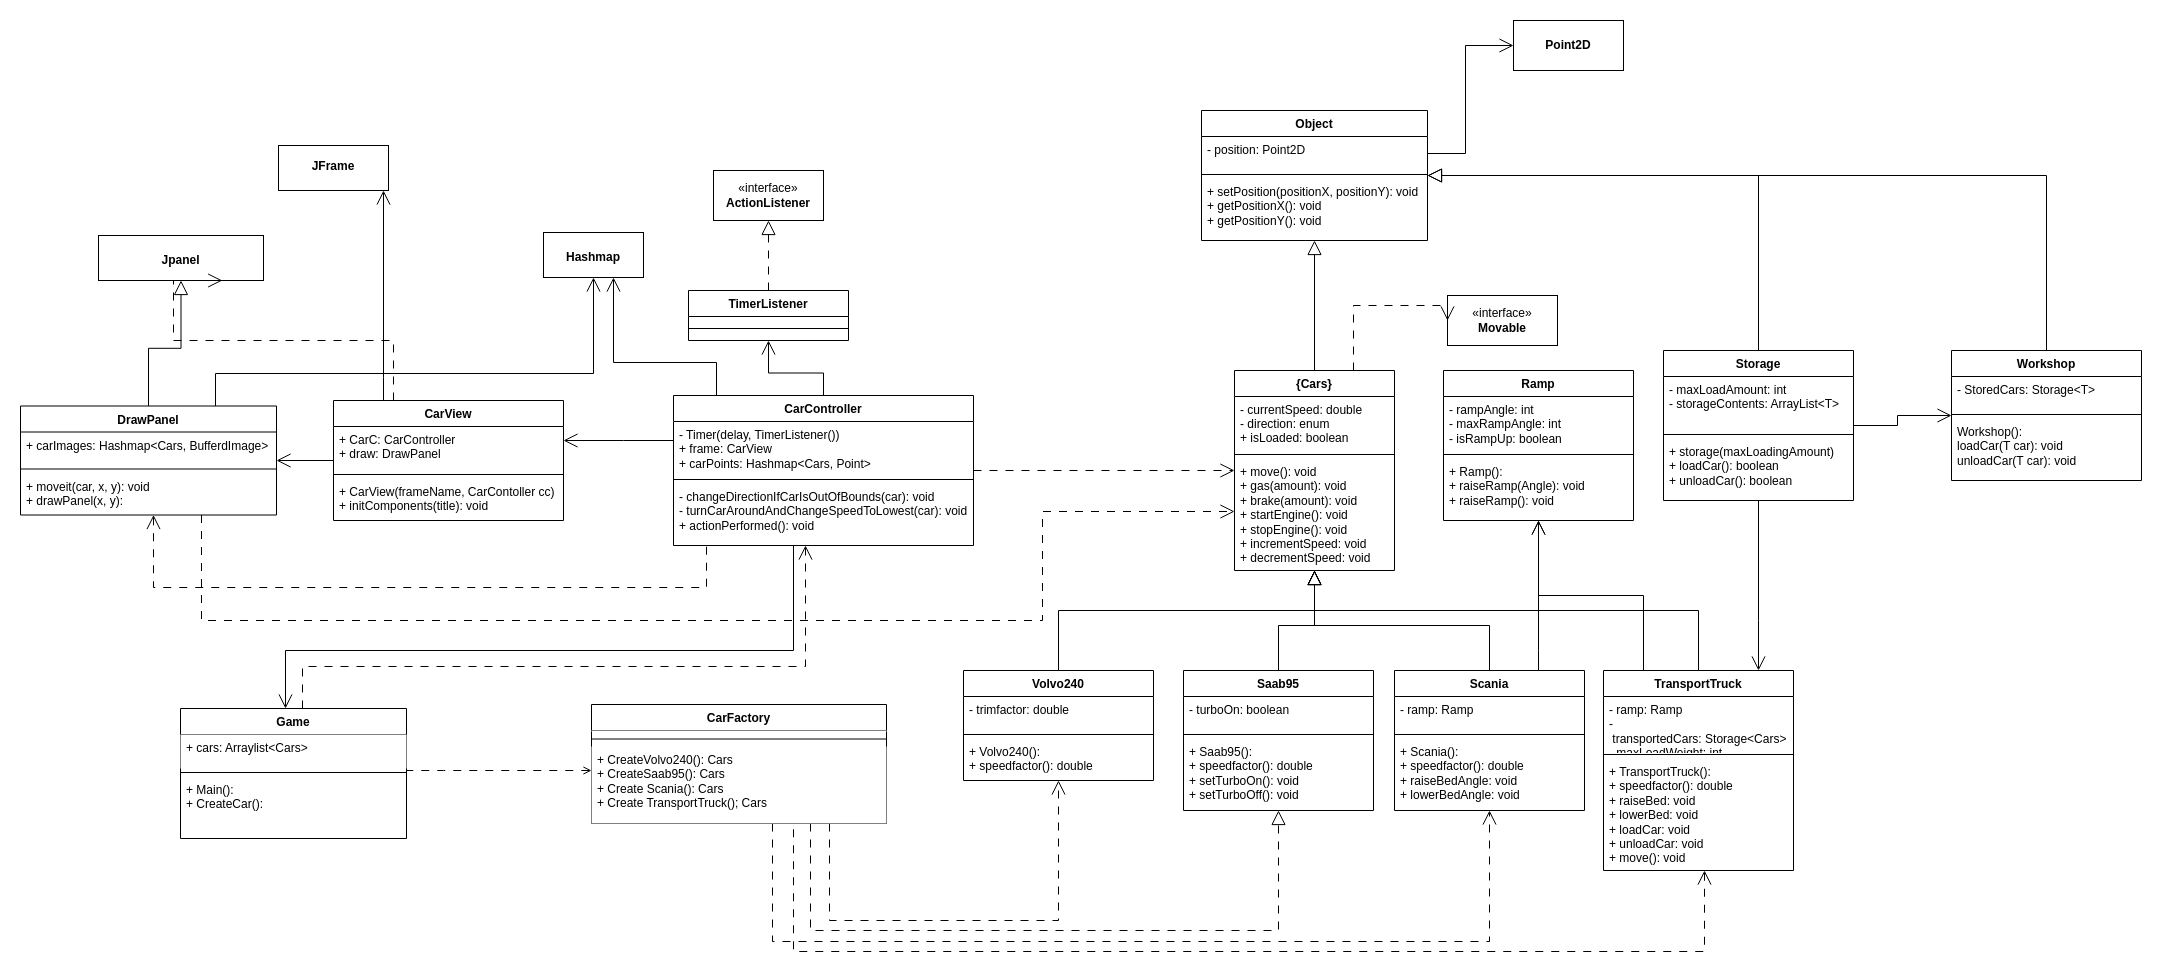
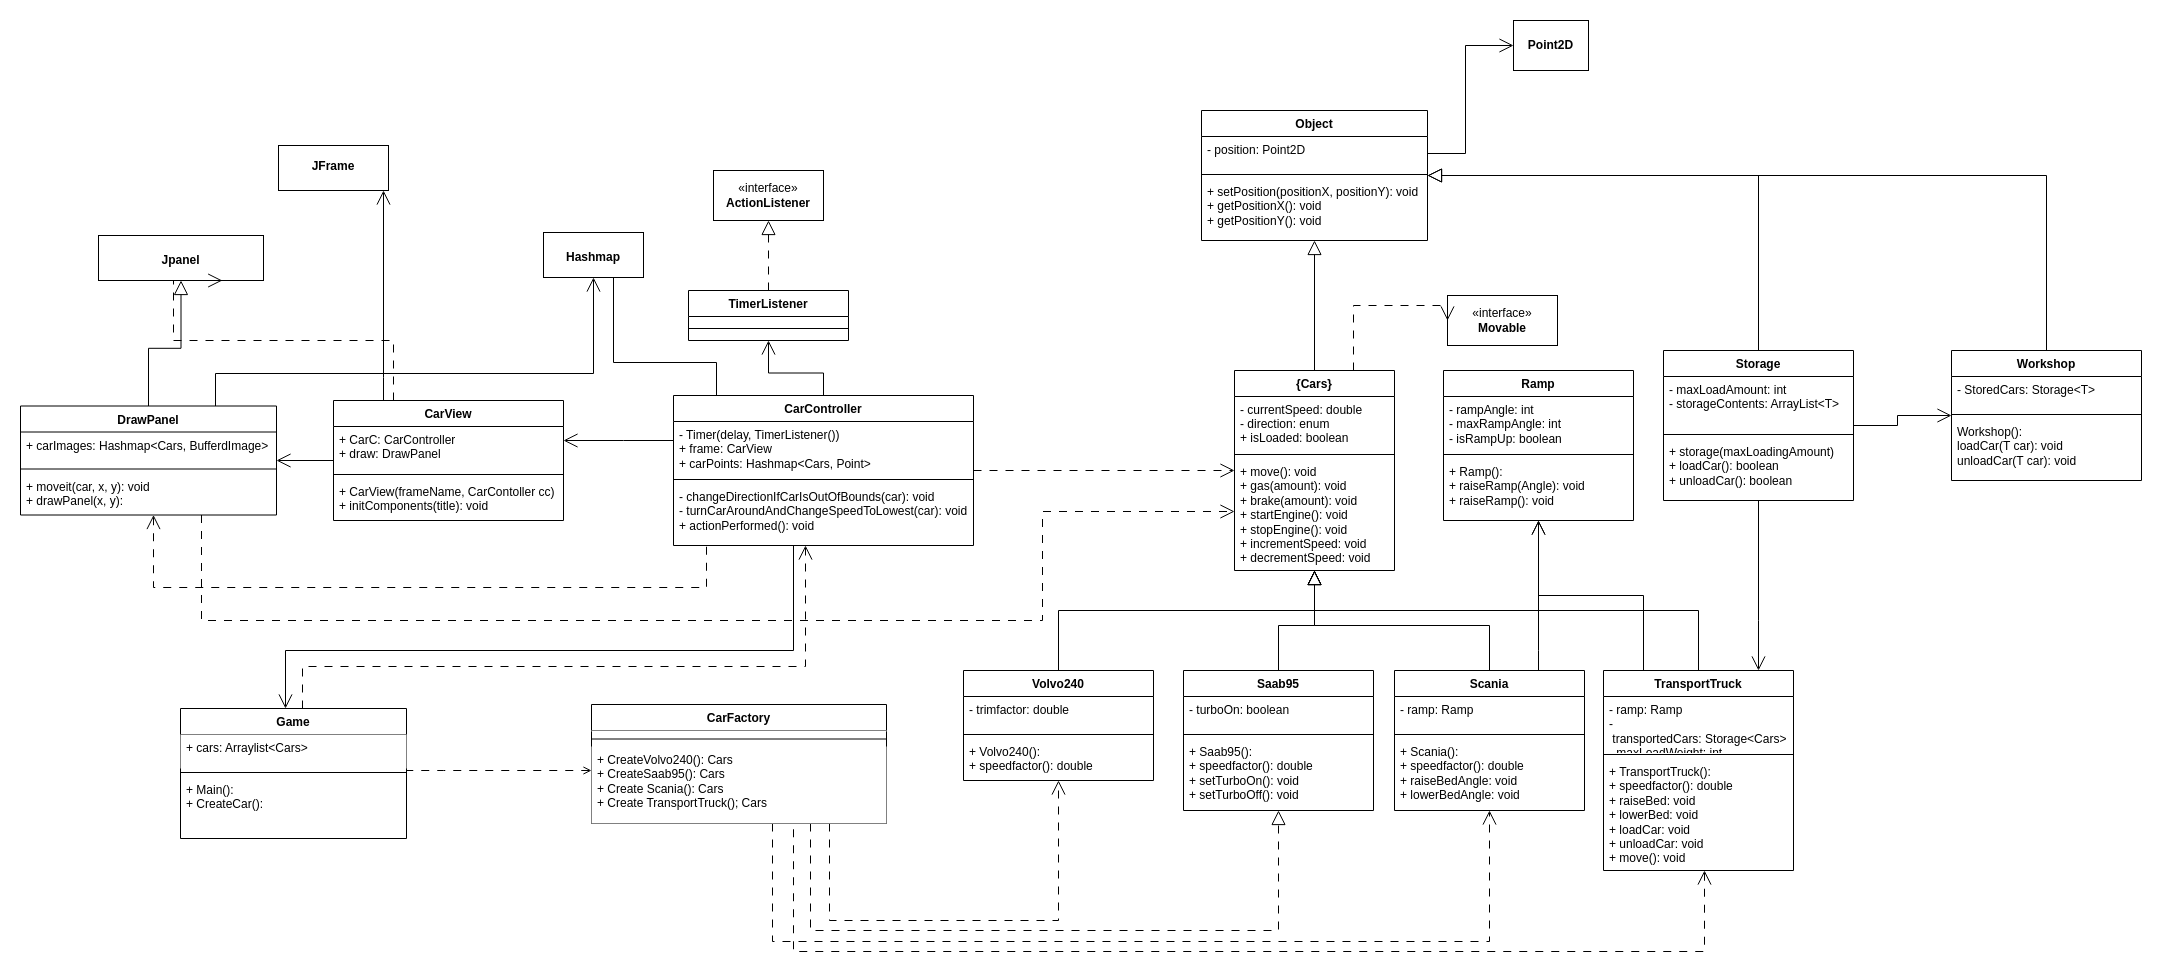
- <mxCell id="9" value="&lt;b&gt;Point2D&lt;/b&gt;" style="html=1;whiteSpace=wrap;labelBackgroundColor=none;" parent="1" vertex="1"><mxGeometry x="1513" y="20" width="110" height="50" as="geometry" /></mxCell>
+ <mxCell id="9" value="&lt;b&gt;Point2D&lt;/b&gt;" style="html=1;whiteSpace=wrap;labelBackgroundColor=none;" parent="1" vertex="1"><mxGeometry x="1513" y="20" width="75" height="50" as="geometry" /></mxCell>
- <mxCell id="68" style="edgeStyle=orthogonalEdgeStyle;rounded=0;orthogonalLoop=1;jettySize=auto;html=1;endSize=12;endArrow=open;endFill=0;" edge="1" parent="1" source="69" target="83"><mxGeometry relative="1" as="geometry"><Array as="points"><mxPoint x="716" y="362" /><mxPoint x="613" y="362" /></Array></mxGeometry></mxCell>
+ <mxCell id="68" style="edgeStyle=orthogonalEdgeStyle;rounded=0;orthogonalLoop=1;jettySize=auto;html=1;endSize=12;endArrow=none;endFill=0;" edge="1" parent="1" source="69" target="83"><mxGeometry relative="1" as="geometry"><Array as="points"><mxPoint x="716" y="362" /><mxPoint x="613" y="362" /></Array></mxGeometry></mxCell>
